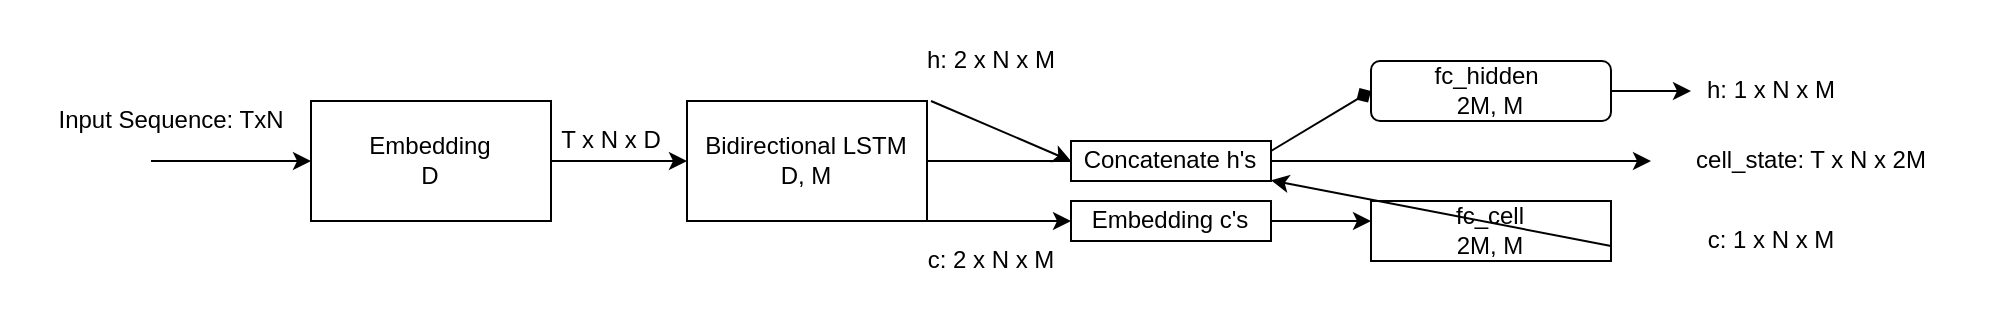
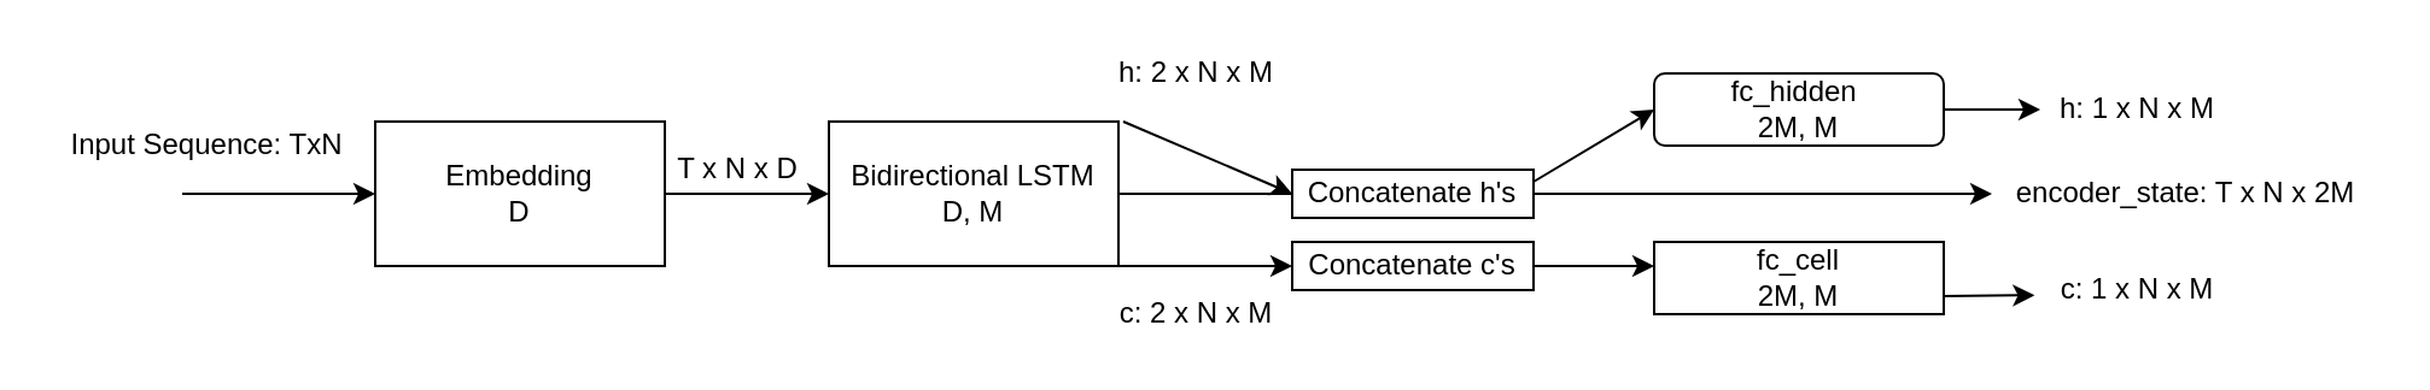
- <mxCell id="18" value="" style="endArrow=diamond;html=1;rounded=0;entryX=0;entryY=0.5;entryDx=0;entryDy=0;exitX=1;exitY=0.25;exitDx=0;exitDy=0;" edge="1" parent="1" source="15" target="9"><mxGeometry width="50" height="50" relative="1" as="geometry"><mxPoint x="535" y="220" as="sourcePoint" /><mxPoint x="585" y="170" as="targetPoint" /></mxGeometry></mxCell>
+ <mxCell id="18" value="" style="endArrow=classic;html=1;rounded=0;entryX=0;entryY=0.5;entryDx=0;entryDy=0;exitX=1;exitY=0.25;exitDx=0;exitDy=0;" edge="1" parent="1" source="15" target="9"><mxGeometry width="50" height="50" relative="1" as="geometry"><mxPoint x="535" y="220" as="sourcePoint" /><mxPoint x="585" y="170" as="targetPoint" /></mxGeometry></mxCell>
- <mxCell id="14" value="cell_state: T x N x 2M" style="text;html=1;resizable=0;autosize=1;align=center;verticalAlign=middle;points=[];fillColor=none;strokeColor=none;rounded=0;" vertex="1" parent="1"><mxGeometry x="825" y="70" width="160" height="20" as="geometry" /></mxCell>
+ <mxCell id="14" value="encoder_state: T x N x 2M" style="text;html=1;resizable=0;autosize=1;align=center;verticalAlign=middle;points=[];fillColor=none;strokeColor=none;rounded=0;" vertex="1" parent="1"><mxGeometry x="825" y="70" width="160" height="20" as="geometry" /></mxCell>
- <mxCell id="23" value="" style="endArrow=classic;html=1;rounded=0;exitX=1;exitY=0.75;exitDx=0;exitDy=0;" edge="1" parent="1" source="10" target="15"><mxGeometry width="50" height="50" relative="1" as="geometry"><mxPoint x="515" y="220" as="sourcePoint" /><mxPoint x="565" y="170" as="targetPoint" /></mxGeometry></mxCell>
+ <mxCell id="23" value="" style="endArrow=classic;html=1;rounded=0;entryX=-0.029;entryY=0.606;entryDx=0;entryDy=0;entryPerimeter=0;exitX=1;exitY=0.75;exitDx=0;exitDy=0;" edge="1" parent="1" source="10" target="21"><mxGeometry width="50" height="50" relative="1" as="geometry"><mxPoint x="515" y="220" as="sourcePoint" /><mxPoint x="565" y="170" as="targetPoint" /></mxGeometry></mxCell>
- <mxCell id="16" value="Embedding c's" style="rounded=0;whiteSpace=wrap;html=1;" vertex="1" parent="1"><mxGeometry x="535" y="100" width="100" height="20" as="geometry" /></mxCell>
+ <mxCell id="16" value="Concatenate c's" style="rounded=0;whiteSpace=wrap;html=1;" vertex="1" parent="1"><mxGeometry x="535" y="100" width="100" height="20" as="geometry" /></mxCell>
